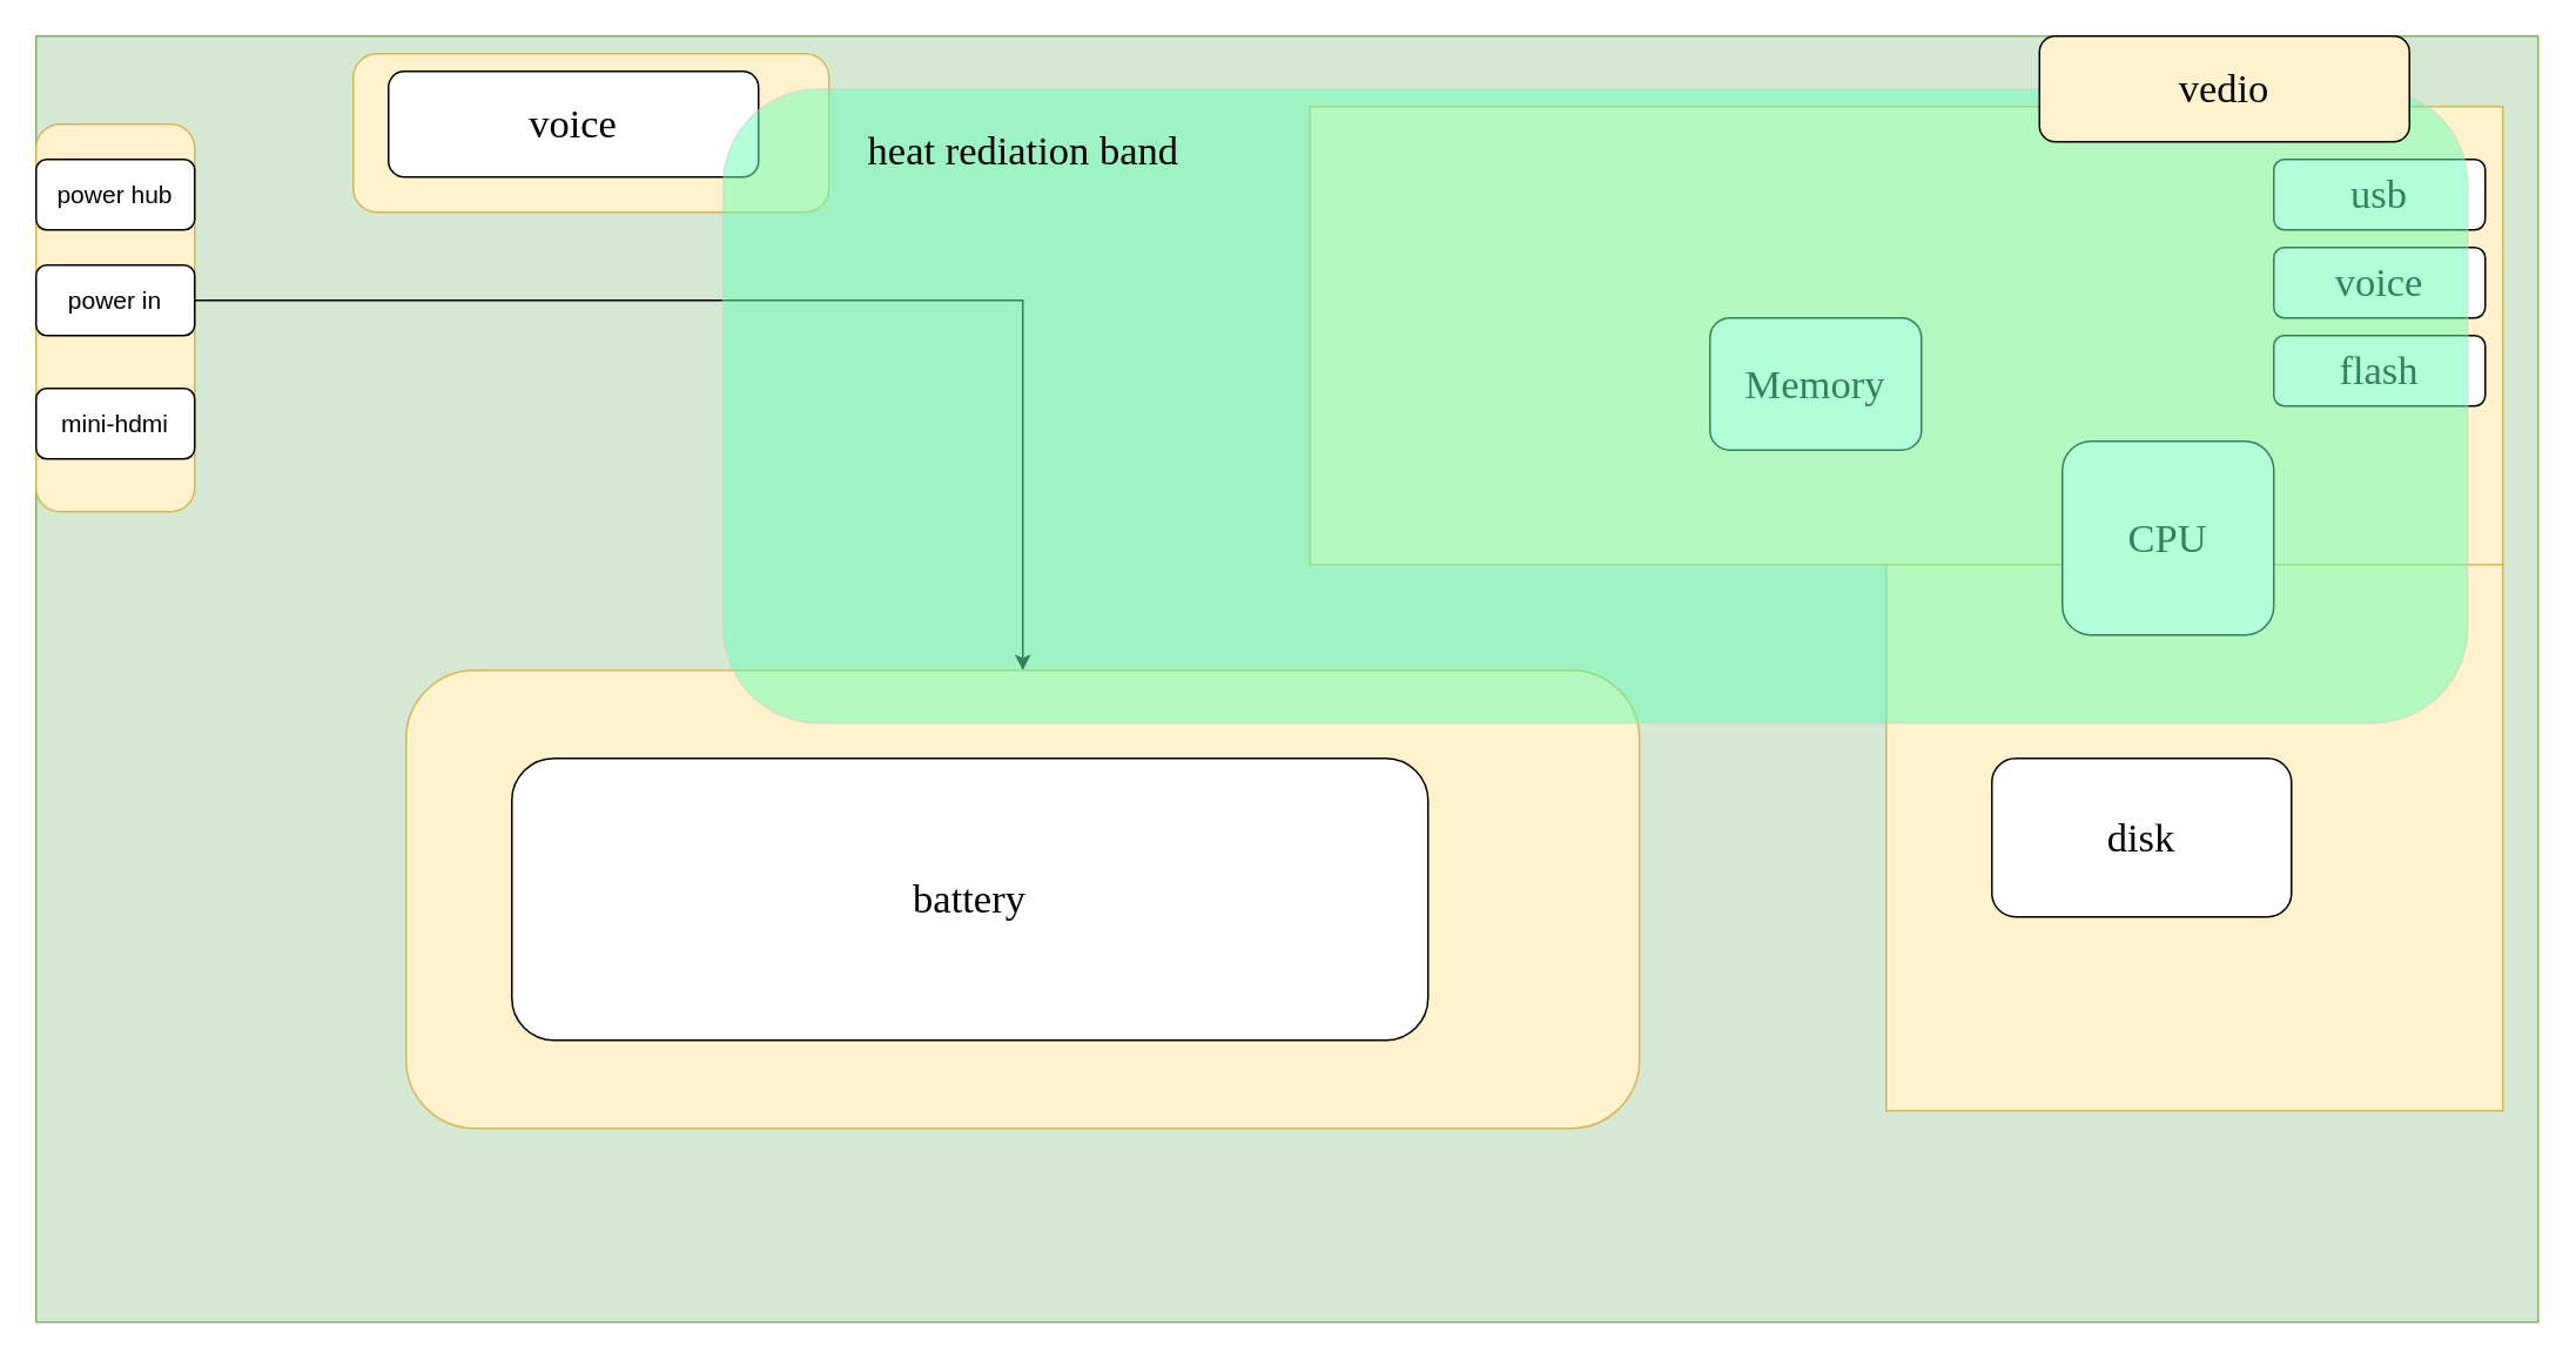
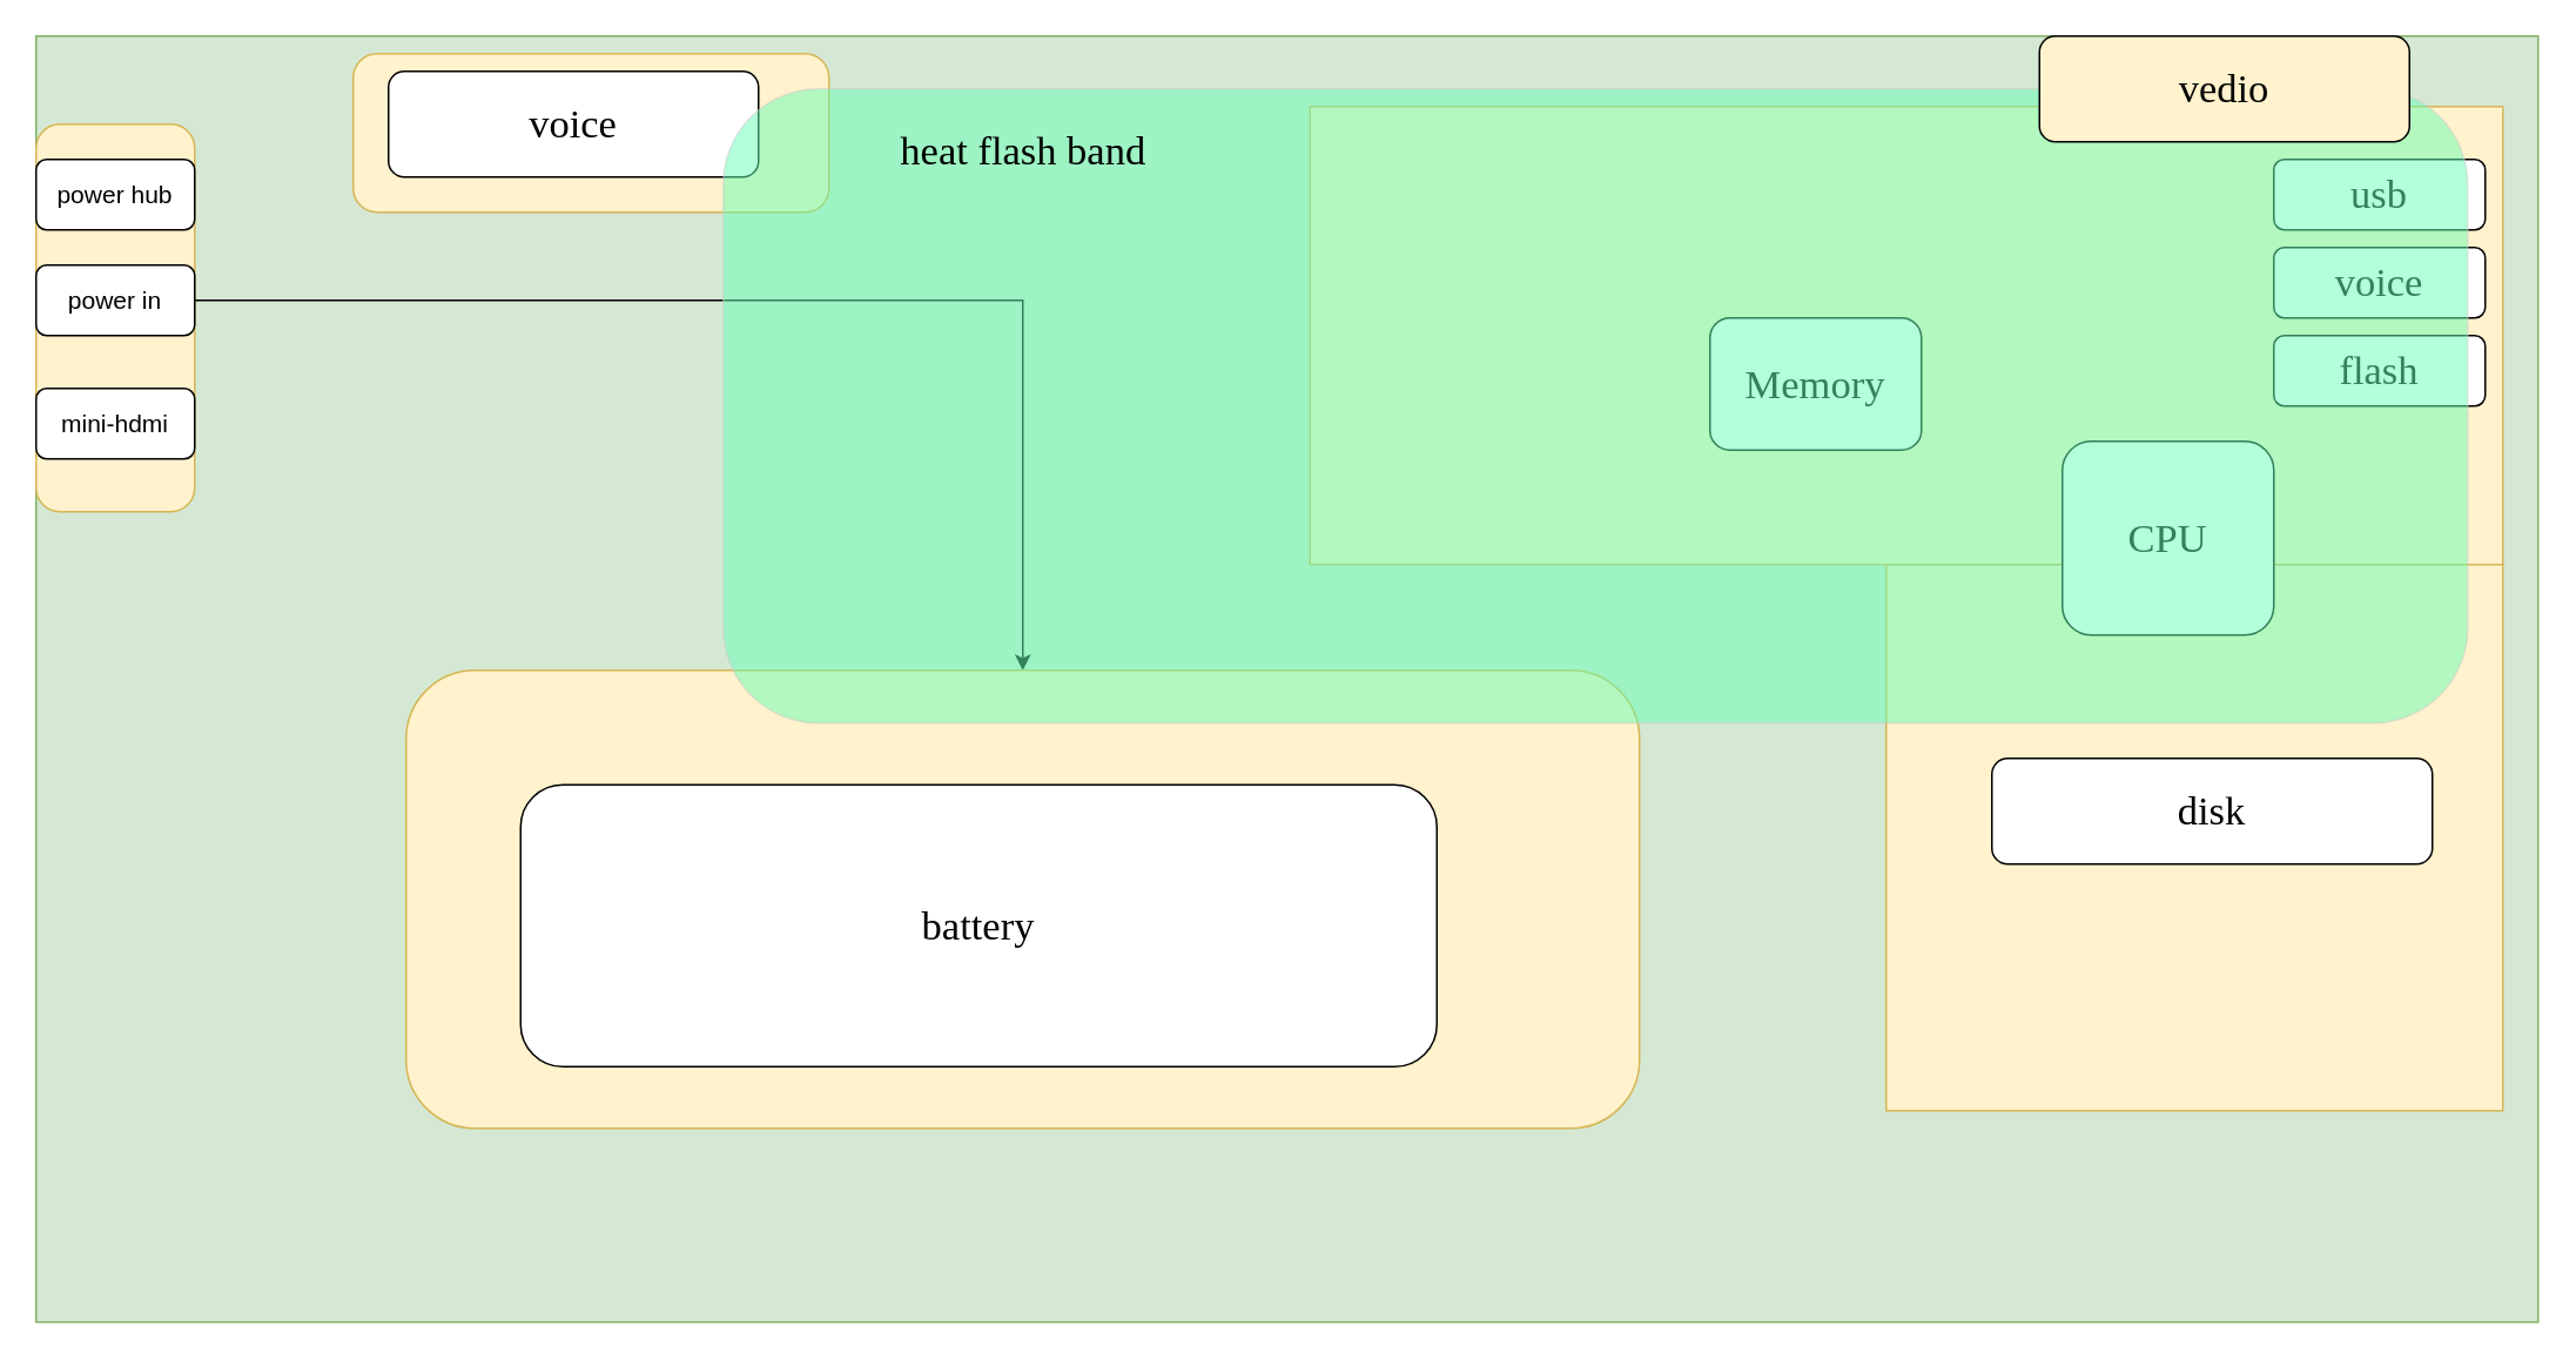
- <mxCell id="21" value="heat rediation band" style="text;html=1;align=center;verticalAlign=middle;resizable=0;points=[];autosize=1;strokeColor=none;fillColor=none;fontSize=23;fontFamily=Comic Sans MS;" parent="1" vertex="1"><mxGeometry x="465" y="70" width="230" height="30" as="geometry" /></mxCell>
+ <mxCell id="21" value="heat flash band" style="text;html=1;align=center;verticalAlign=middle;resizable=0;points=[];autosize=1;strokeColor=none;fillColor=none;fontSize=23;fontFamily=Comic Sans MS;" parent="1" vertex="1"><mxGeometry x="465" y="70" width="230" height="30" as="geometry" /></mxCell>
- <mxCell id="16" value="disk" style="rounded=1;whiteSpace=wrap;html=1;fontFamily=Comic Sans MS;fontSize=23;" parent="1" vertex="1"><mxGeometry x="1130" y="430" width="170" height="90" as="geometry" /></mxCell>
+ <mxCell id="16" value="disk" style="rounded=1;whiteSpace=wrap;html=1;fontFamily=Comic Sans MS;fontSize=23;" parent="1" vertex="1"><mxGeometry x="1130" y="430" width="250" height="60" as="geometry" /></mxCell>
- <mxCell id="9" value="battery" style="rounded=1;whiteSpace=wrap;html=1;fontSize=23;fontFamily=Comic Sans MS;" parent="1" vertex="1"><mxGeometry x="290" y="430" width="520" height="160" as="geometry" /></mxCell>
+ <mxCell id="9" value="battery" style="rounded=1;whiteSpace=wrap;html=1;fontSize=23;fontFamily=Comic Sans MS;" parent="1" vertex="1"><mxGeometry x="295" y="445" width="520" height="160" as="geometry" /></mxCell>
